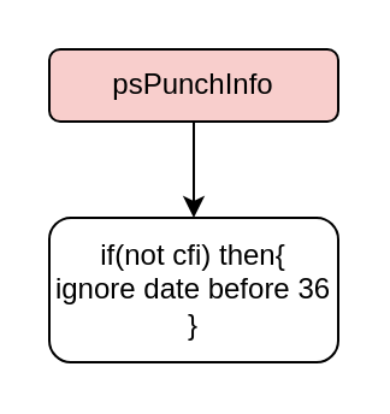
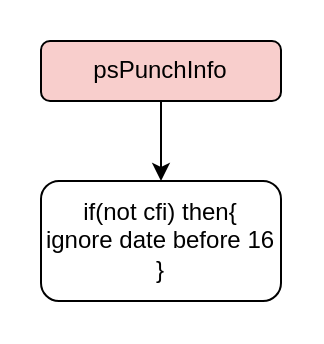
- <mxCell id="4" value="if(not cfi) then{&lt;br&gt;ignore date before 36&lt;br&gt;}" style="whiteSpace=wrap;html=1;rounded=1;" vertex="1" parent="1"><mxGeometry x="20" y="90" width="120" height="60" as="geometry" /></mxCell>
+ <mxCell id="4" value="if(not cfi) then{&lt;br&gt;ignore date before 16&lt;br&gt;}" style="whiteSpace=wrap;html=1;rounded=1;" vertex="1" parent="1"><mxGeometry x="20" y="90" width="120" height="60" as="geometry" /></mxCell>
